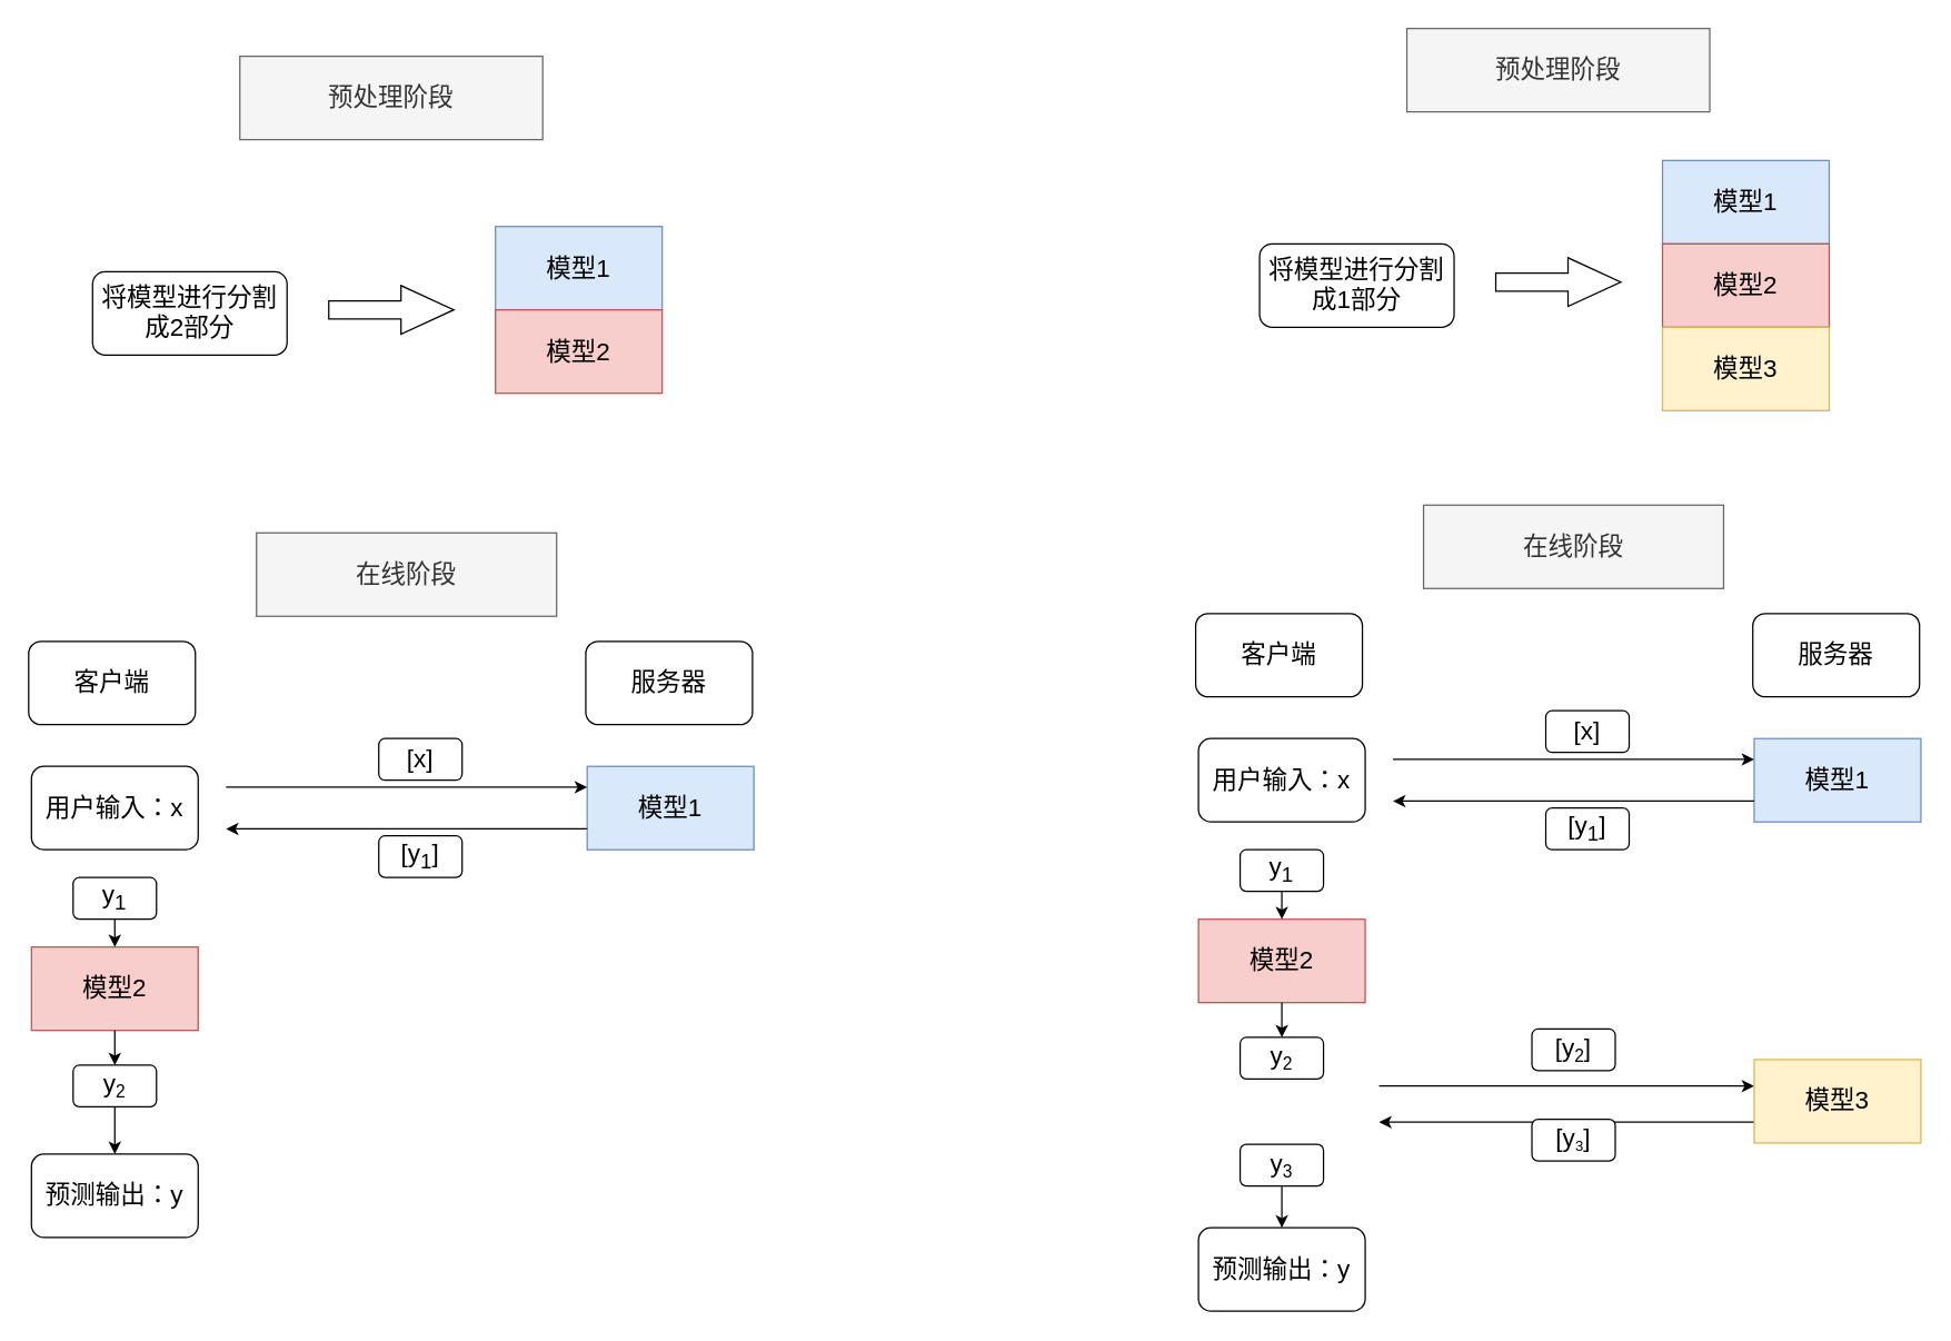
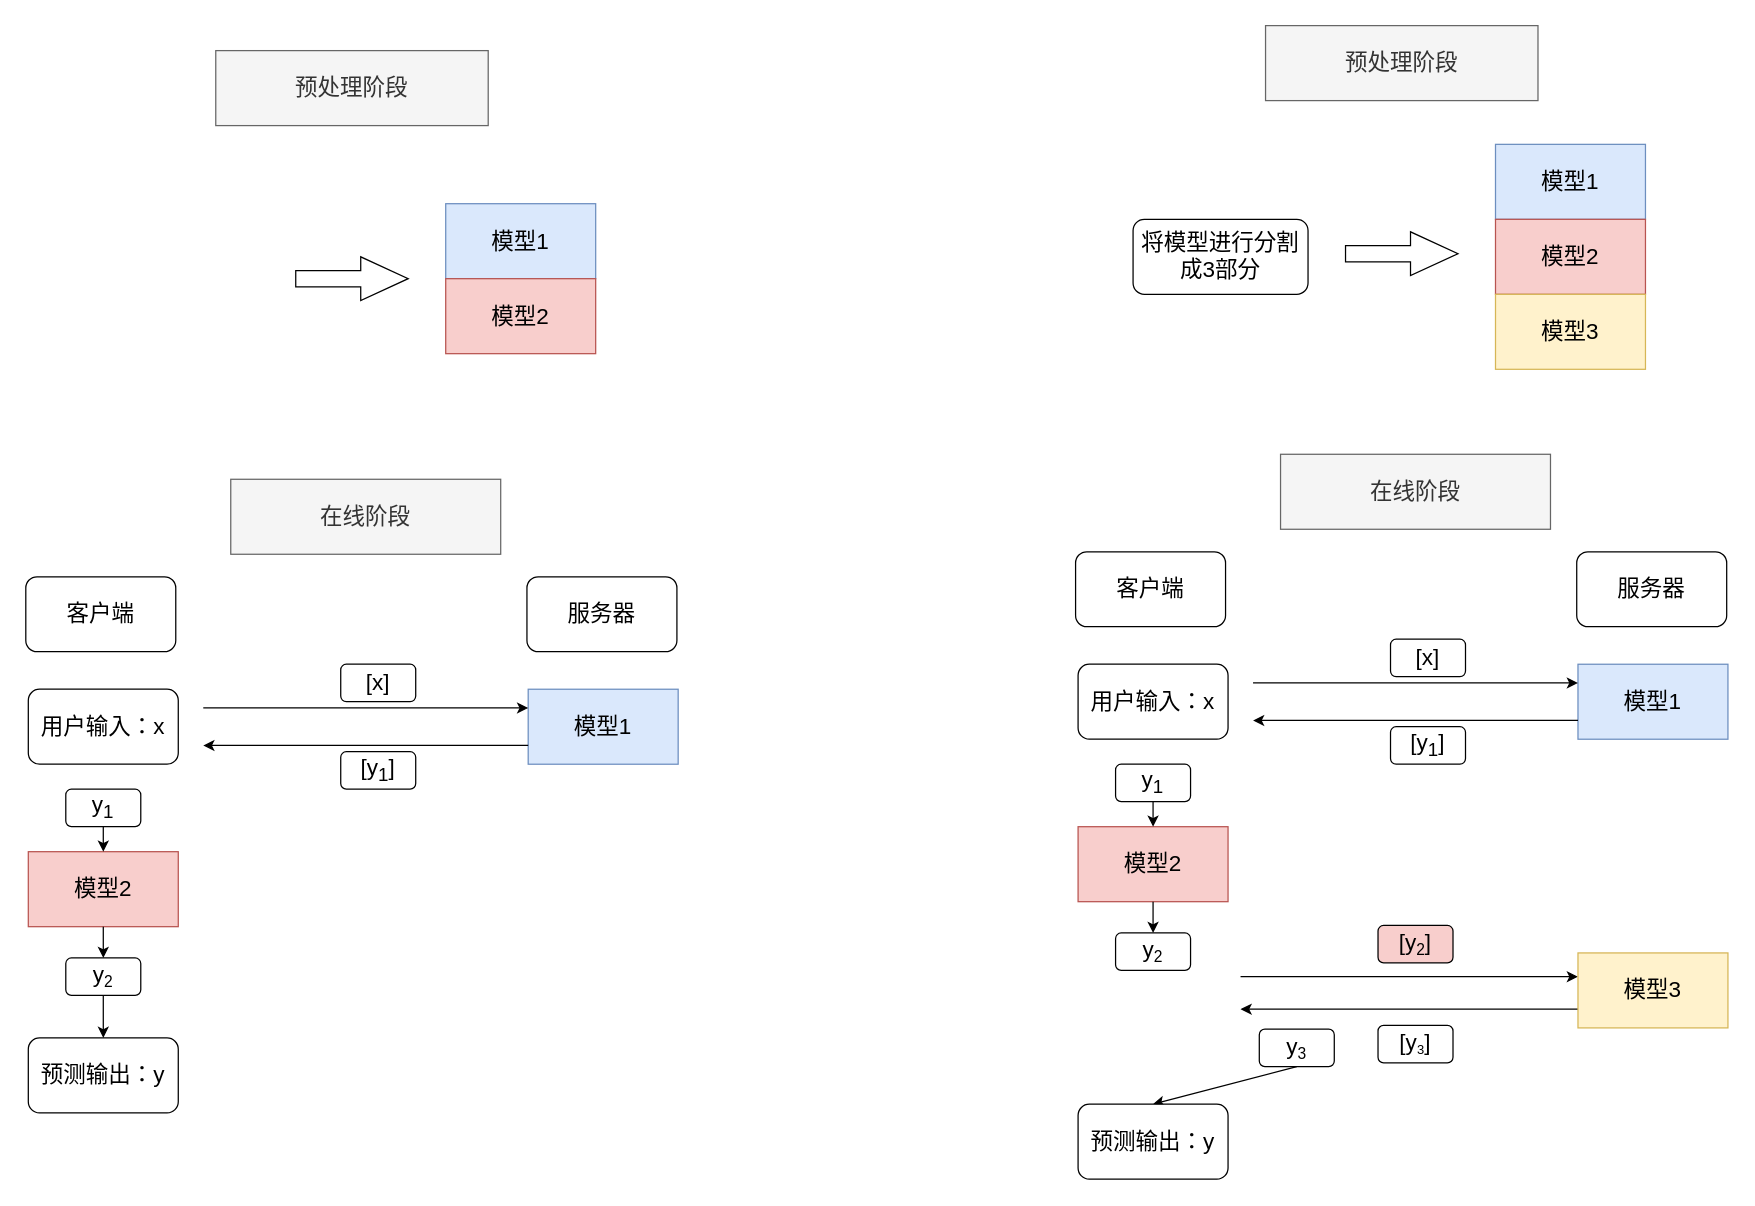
- <mxCell id="5" value="&lt;font style=&quot;font-size: 18px;&quot;&gt;将模型进行分割成1部分&lt;/font&gt;" style="rounded=1;whiteSpace=wrap;html=1;" vertex="1" parent="1"><mxGeometry x="906" y="175" width="140" height="60" as="geometry" /></mxCell>
+ <mxCell id="5" value="&lt;font style=&quot;font-size: 18px;&quot;&gt;将模型进行分割成3部分&lt;/font&gt;" style="rounded=1;whiteSpace=wrap;html=1;" vertex="1" parent="1"><mxGeometry x="906" y="175" width="140" height="60" as="geometry" /></mxCell>
- <mxCell id="32" value="&lt;font style=&quot;font-size: 18px;&quot;&gt;将模型进行分割成2部分&lt;/font&gt;" style="rounded=1;whiteSpace=wrap;html=1;" vertex="1" parent="1"><mxGeometry x="66" y="195" width="140" height="60" as="geometry" /></mxCell>
- <mxCell id="21" value="[y&lt;span style=&quot;font-size: 15px;&quot;&gt;&lt;sub&gt;2&lt;/sub&gt;&lt;/span&gt;]" style="rounded=1;whiteSpace=wrap;html=1;fontSize=18;" vertex="1" parent="1"><mxGeometry x="1102" y="740" width="60" height="30" as="geometry" /></mxCell>
+ <mxCell id="21" value="[y&lt;span style=&quot;font-size: 15px;&quot;&gt;&lt;sub&gt;2&lt;/sub&gt;&lt;/span&gt;]" style="rounded=1;whiteSpace=wrap;html=1;fontSize=18;fillColor=#f8cecc;" vertex="1" parent="1"><mxGeometry x="1102" y="740" width="60" height="30" as="geometry" /></mxCell>
- <mxCell id="23" value="[y&lt;span style=&quot;font-size: 12.5px;&quot;&gt;&lt;sub&gt;3&lt;/sub&gt;&lt;/span&gt;]" style="rounded=1;whiteSpace=wrap;html=1;fontSize=18;" vertex="1" parent="1"><mxGeometry x="1102" y="805" width="60" height="30" as="geometry" /></mxCell>
+ <mxCell id="23" value="[y&lt;span style=&quot;font-size: 12.5px;&quot;&gt;&lt;sub&gt;3&lt;/sub&gt;&lt;/span&gt;]" style="rounded=1;whiteSpace=wrap;html=1;fontSize=18;" vertex="1" parent="1"><mxGeometry x="1102" y="820" width="60" height="30" as="geometry" /></mxCell>
- <mxCell id="25" value="y&lt;span style=&quot;font-size: 15px;&quot;&gt;&lt;sub&gt;3&lt;/sub&gt;&lt;/span&gt;" style="rounded=1;whiteSpace=wrap;html=1;fontSize=18;" vertex="1" parent="1"><mxGeometry x="892" y="823" width="60" height="30" as="geometry" /></mxCell>
+ <mxCell id="25" value="y&lt;span style=&quot;font-size: 15px;&quot;&gt;&lt;sub&gt;3&lt;/sub&gt;&lt;/span&gt;" style="rounded=1;whiteSpace=wrap;html=1;fontSize=18;" vertex="1" parent="1"><mxGeometry x="1007" y="823" width="60" height="30" as="geometry" /></mxCell>
